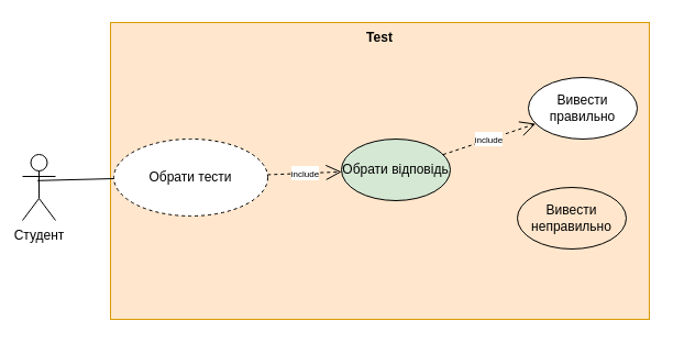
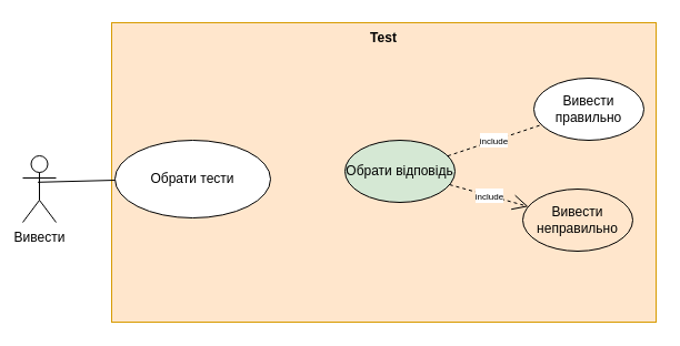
- <mxCell id="9" value="&lt;span style=&quot;font-size: 8px&quot;&gt;include&lt;/span&gt;" style="endArrow=open;endSize=12;dashed=1;html=1;" edge="1" parent="1" source="7" target="10"><mxGeometry width="160" relative="1" as="geometry"><mxPoint x="400" y="83.488" as="sourcePoint" /><mxPoint x="474.64" y="55.999" as="targetPoint" /><Array as="points" /></mxGeometry></mxCell>
+ <mxCell id="9" value="&lt;span style=&quot;font-size: 8px&quot;&gt;include&lt;/span&gt;" style="endArrow=none;endSize=12;dashed=1;html=1;" edge="1" parent="1" source="7" target="10"><mxGeometry width="160" relative="1" as="geometry"><mxPoint x="400" y="83.488" as="sourcePoint" /><mxPoint x="474.64" y="55.999" as="targetPoint" /><Array as="points" /></mxGeometry></mxCell>
- <mxCell id="8" value="&lt;span style=&quot;font-size: 8px&quot;&gt;include&lt;/span&gt;" style="endArrow=open;endSize=12;dashed=1;html=1;" edge="1" parent="1" source="5" target="7"><mxGeometry width="160" relative="1" as="geometry"><mxPoint x="320" y="70" as="sourcePoint" /><mxPoint x="480" y="70" as="targetPoint" /><Array as="points" /></mxGeometry></mxCell>
- <mxCell id="5" value="Обрати тести" style="ellipse;whiteSpace=wrap;html=1;dashed=1;" vertex="1" parent="1"><mxGeometry x="103" y="126" width="140" height="70" as="geometry" /></mxCell>
+ <mxCell id="5" value="Обрати тести" style="ellipse;whiteSpace=wrap;html=1;" vertex="1" parent="1"><mxGeometry x="103" y="126" width="140" height="70" as="geometry" /></mxCell>
+ <mxCell id="12" value="&lt;span style=&quot;font-size: 8px&quot;&gt;include&lt;/span&gt;" style="endArrow=open;endSize=12;dashed=1;html=1;" edge="1" parent="1" source="7" target="11"><mxGeometry width="160" relative="1" as="geometry"><mxPoint x="396.875" y="140.672" as="sourcePoint" /><mxPoint x="484.64" y="65.999" as="targetPoint" /><Array as="points" /></mxGeometry></mxCell>
- <mxCell id="4" value="Студент" style="shape=umlActor;verticalLabelPosition=bottom;labelBackgroundColor=#ffffff;verticalAlign=top;html=1;" vertex="1" parent="1"><mxGeometry x="20" y="140" width="30" height="60" as="geometry" /></mxCell>
+ <mxCell id="4" value="Вивести" style="shape=umlActor;verticalLabelPosition=bottom;labelBackgroundColor=#ffffff;verticalAlign=top;html=1;" vertex="1" parent="1"><mxGeometry x="20" y="140" width="30" height="60" as="geometry" /></mxCell>
